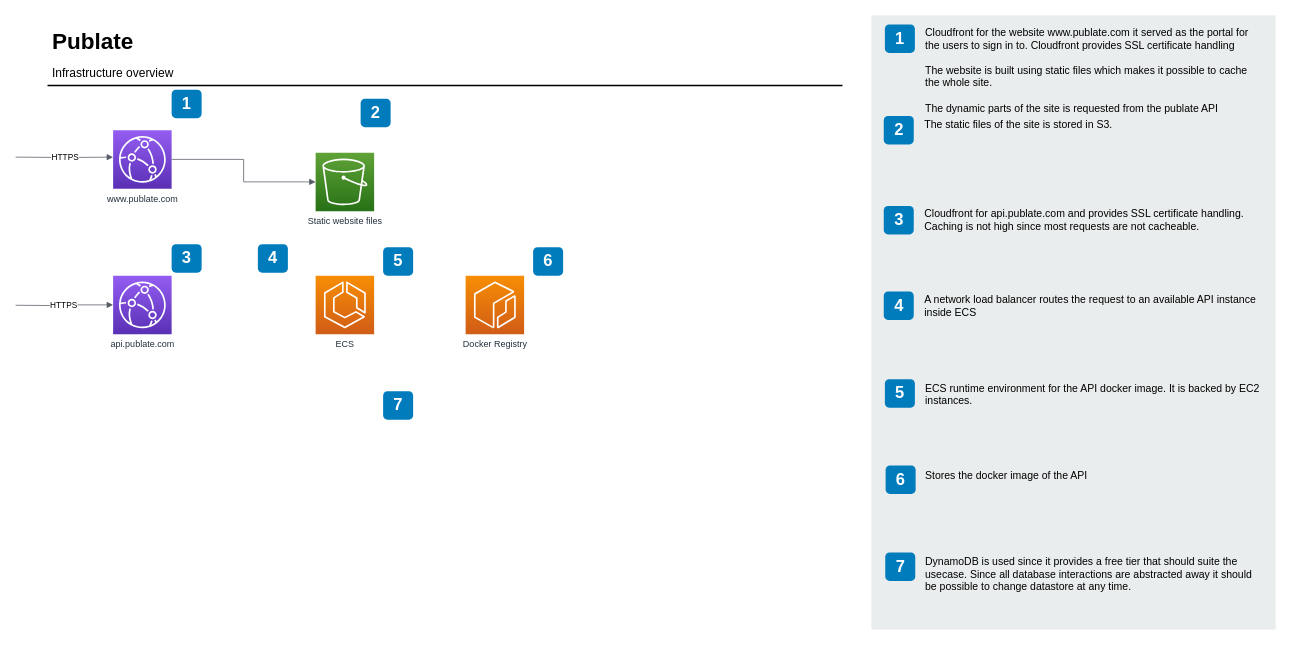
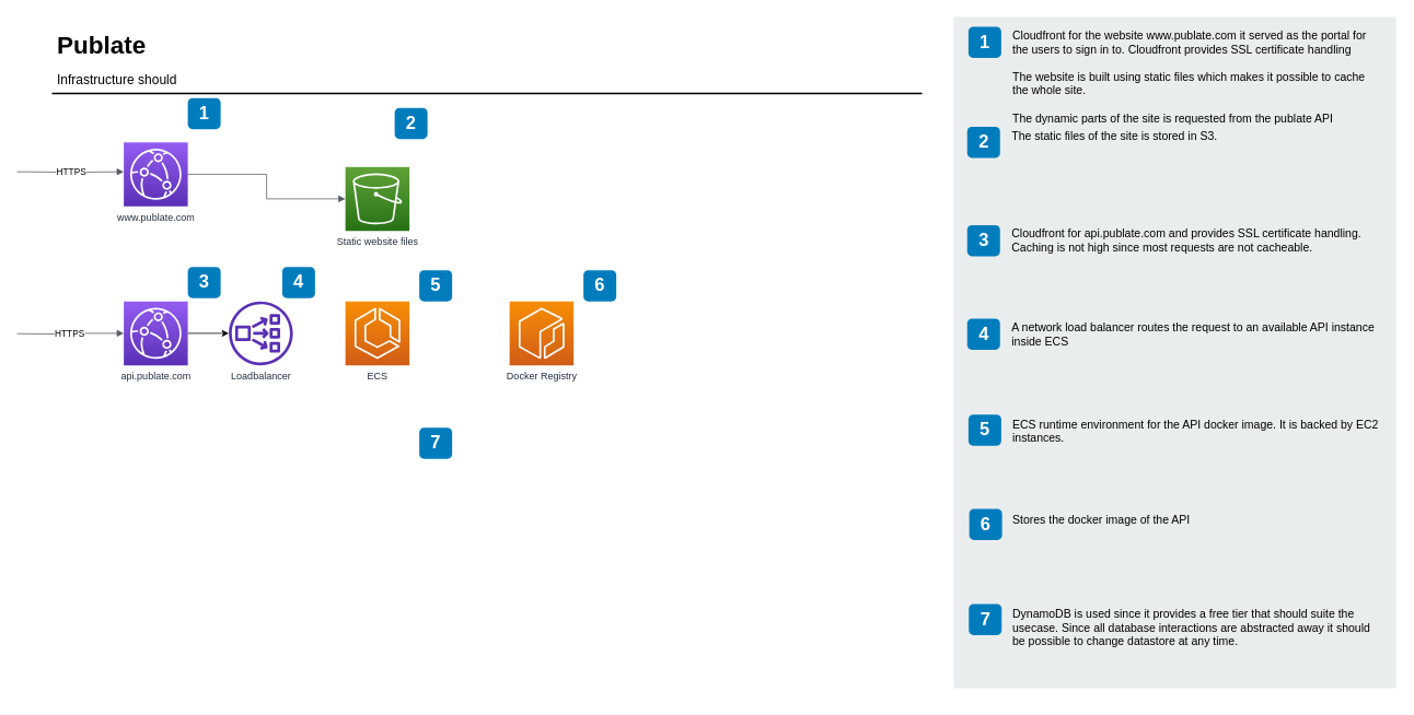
- <mxCell id="3" value="Infrastructure overview" style="text;html=1;resizable=0;points=[];autosize=1;align=left;verticalAlign=top;spacingTop=-4;fontSize=16;" parent="1" vertex="1"><mxGeometry x="66.5" y="83.5" width="180" height="20" as="geometry" /></mxCell>
+ <mxCell id="3" value="Infrastructure should" style="text;html=1;resizable=0;points=[];autosize=1;align=left;verticalAlign=top;spacingTop=-4;fontSize=16;" parent="1" vertex="1"><mxGeometry x="66.5" y="83.5" width="180" height="20" as="geometry" /></mxCell>
+ <mxCell id="22" value="" style="edgeStyle=orthogonalEdgeStyle;rounded=0;orthogonalLoop=1;jettySize=auto;html=1;" parent="1" source="23" target="24" edge="1"><mxGeometry relative="1" as="geometry" /></mxCell>
+ <mxCell id="24" value="Loadbalancer" style="outlineConnect=0;fontColor=#232F3E;gradientColor=none;fillColor=#5A30B5;strokeColor=none;dashed=0;verticalLabelPosition=bottom;verticalAlign=top;align=center;html=1;fontSize=12;fontStyle=0;aspect=fixed;pointerEvents=1;shape=mxgraph.aws4.network_load_balancer;" parent="1" vertex="1"><mxGeometry x="278" y="367" width="78" height="78" as="geometry" /></mxCell>
